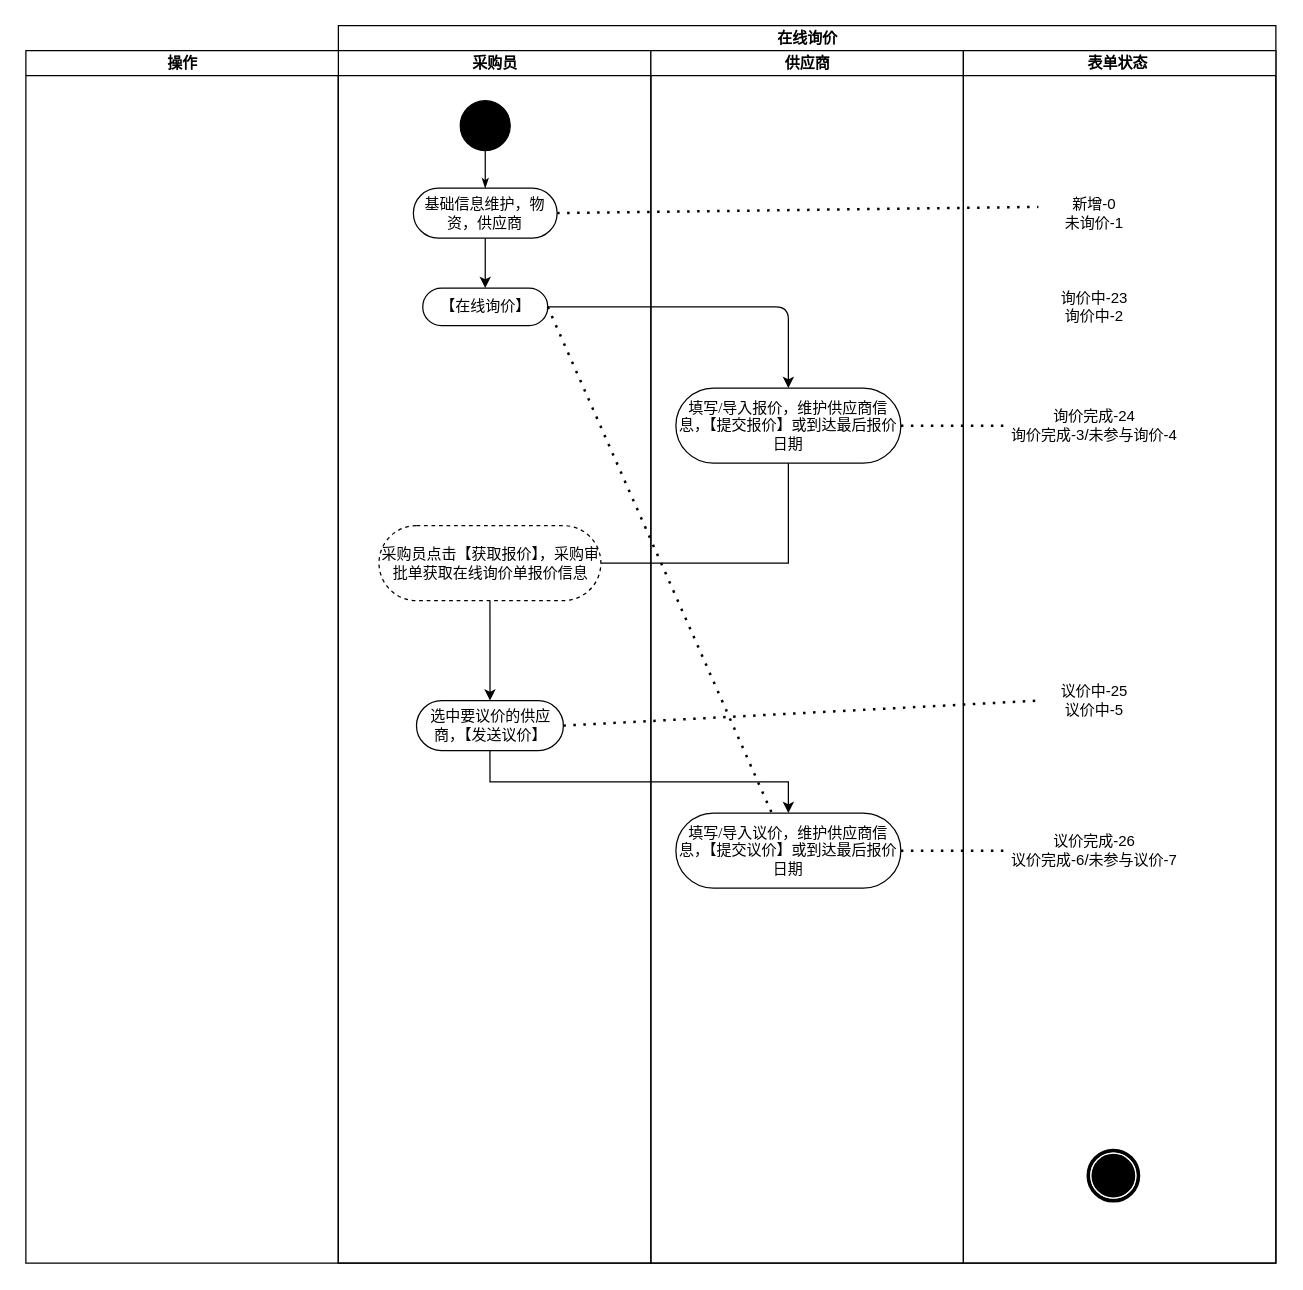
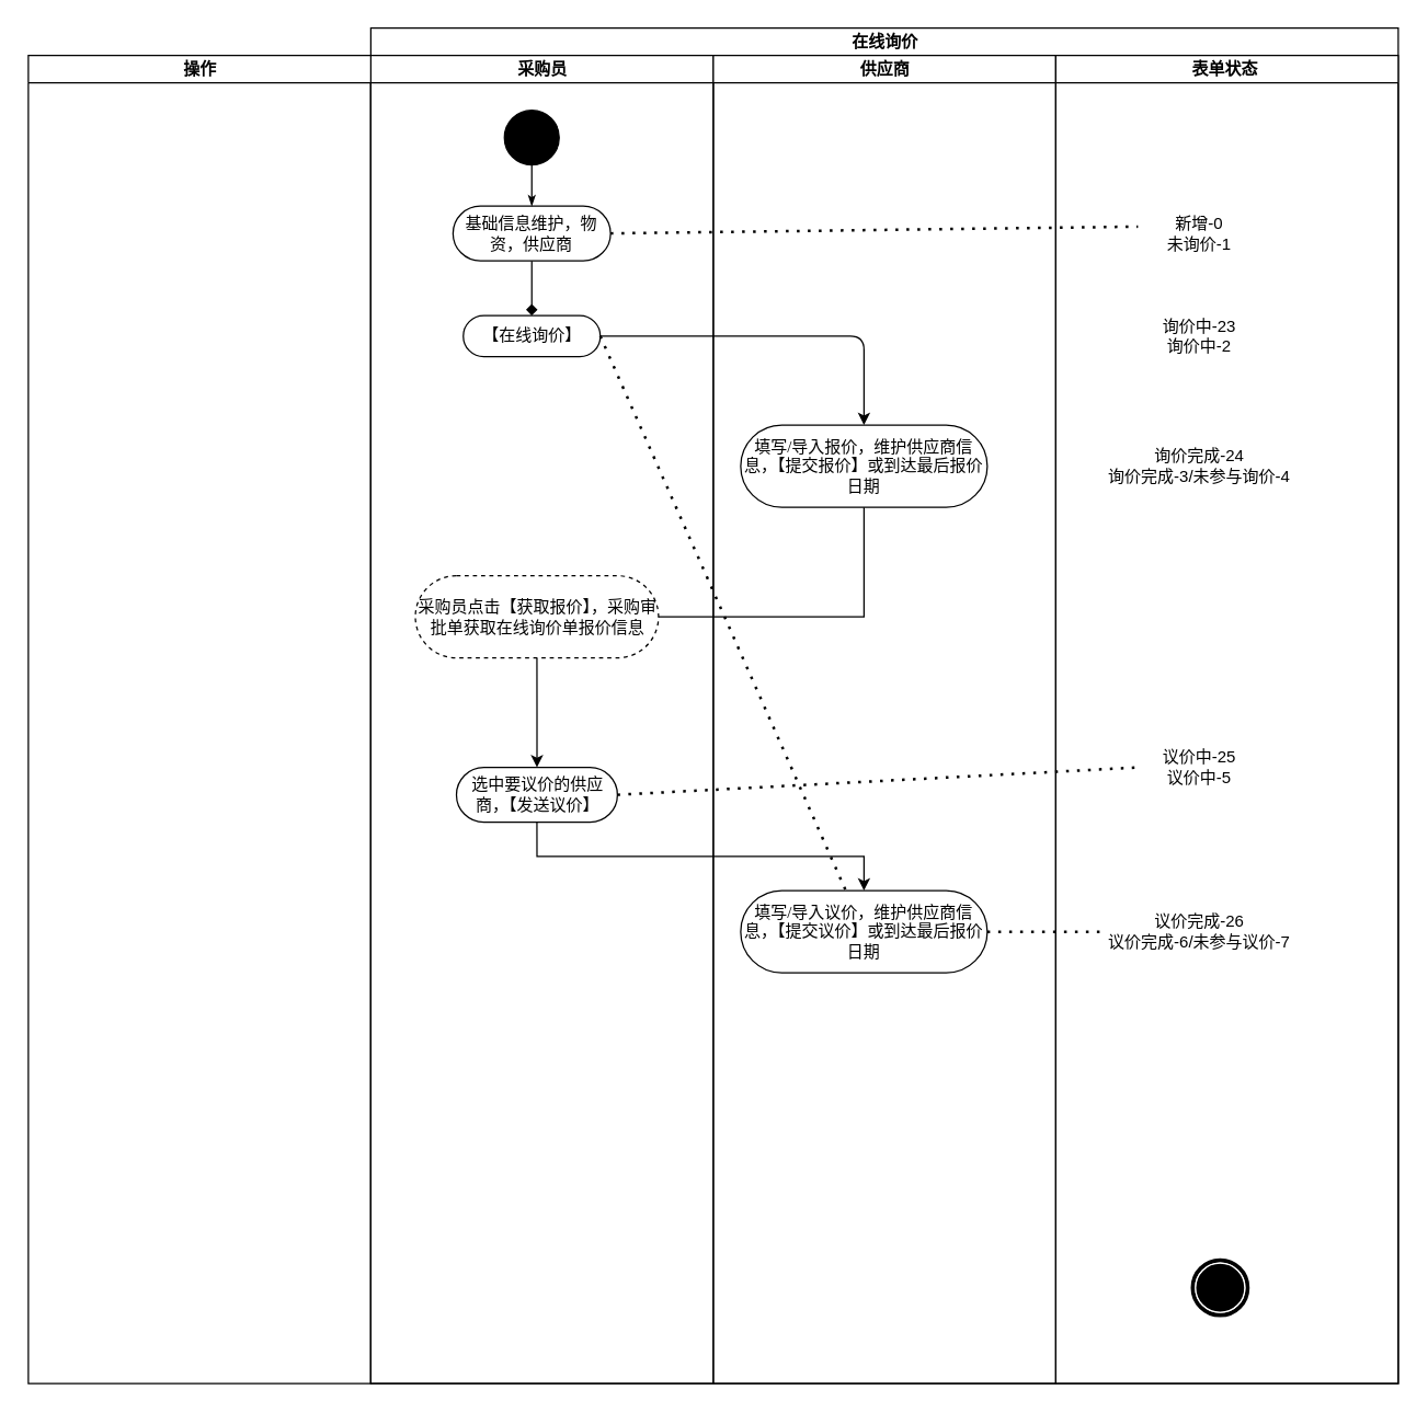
- <mxCell id="5" style="edgeStyle=orthogonalEdgeStyle;rounded=0;orthogonalLoop=1;jettySize=auto;html=1;exitX=0.5;exitY=1;exitDx=0;exitDy=0;entryX=0.5;entryY=0;entryDx=0;entryDy=0;" edge="1" parent="3" source="6" target="8"><mxGeometry relative="1" as="geometry" /></mxCell>
+ <mxCell id="5" style="edgeStyle=orthogonalEdgeStyle;rounded=0;orthogonalLoop=1;jettySize=auto;html=1;exitX=0.5;exitY=1;exitDx=0;exitDy=0;entryX=0.5;entryY=0;entryDx=0;entryDy=0;endArrow=diamond;" edge="1" parent="3" source="6" target="8"><mxGeometry relative="1" as="geometry" /></mxCell>
- <mxCell id="25" value="" style="endArrow=none;dashed=1;html=1;dashPattern=1 3;strokeWidth=2;exitX=1;exitY=0.5;exitDx=0;exitDy=0;entryX=0;entryY=0.5;entryDx=0;entryDy=0;" edge="1" parent="2" source="14" target="20"><mxGeometry width="50" height="50" relative="1" as="geometry"><mxPoint x="370" y="280" as="sourcePoint" /><mxPoint x="420" y="230" as="targetPoint" /></mxGeometry></mxCell>
